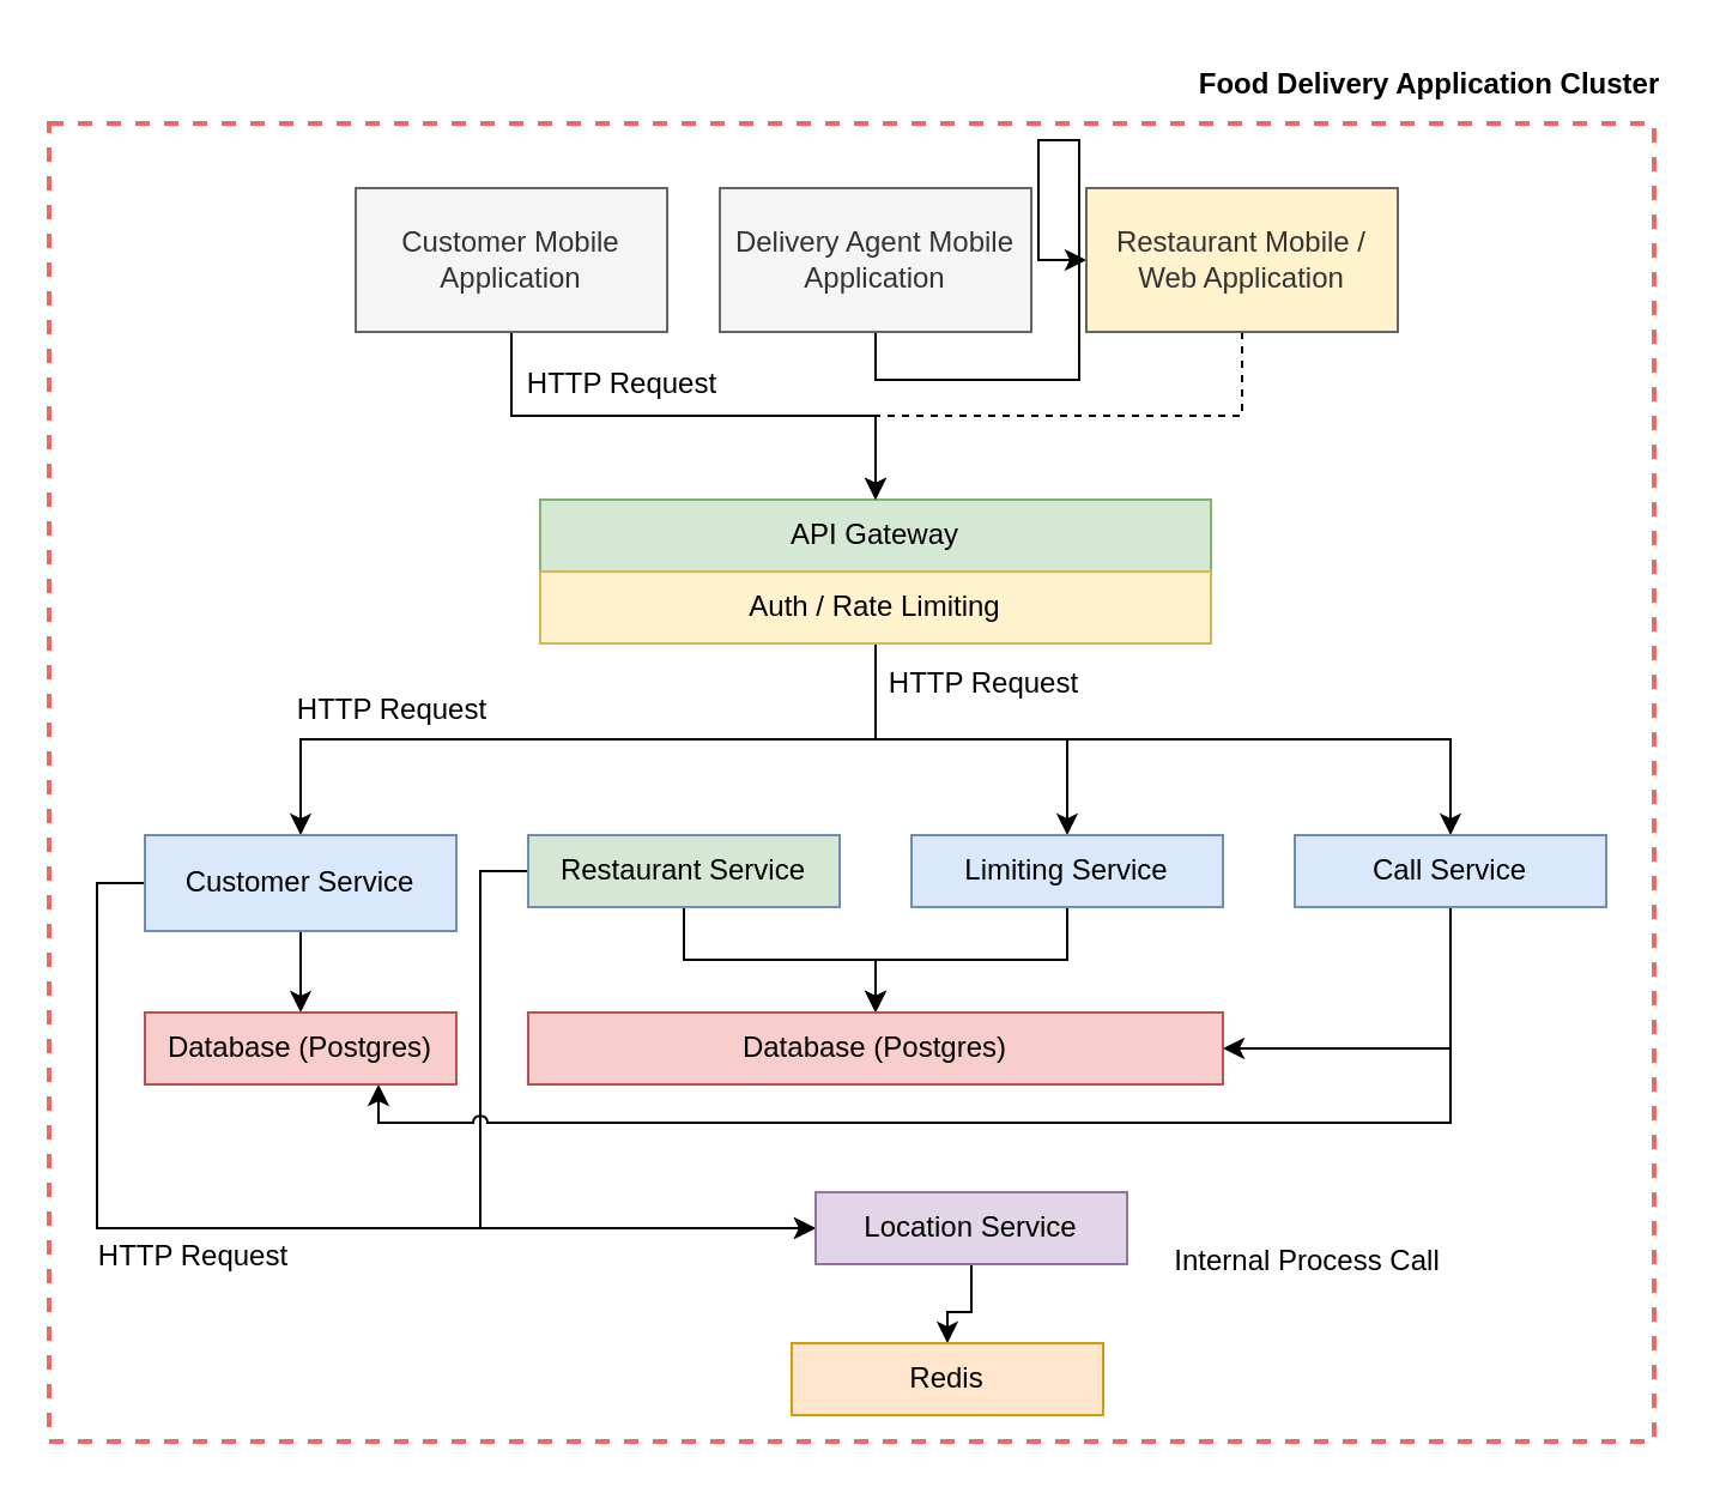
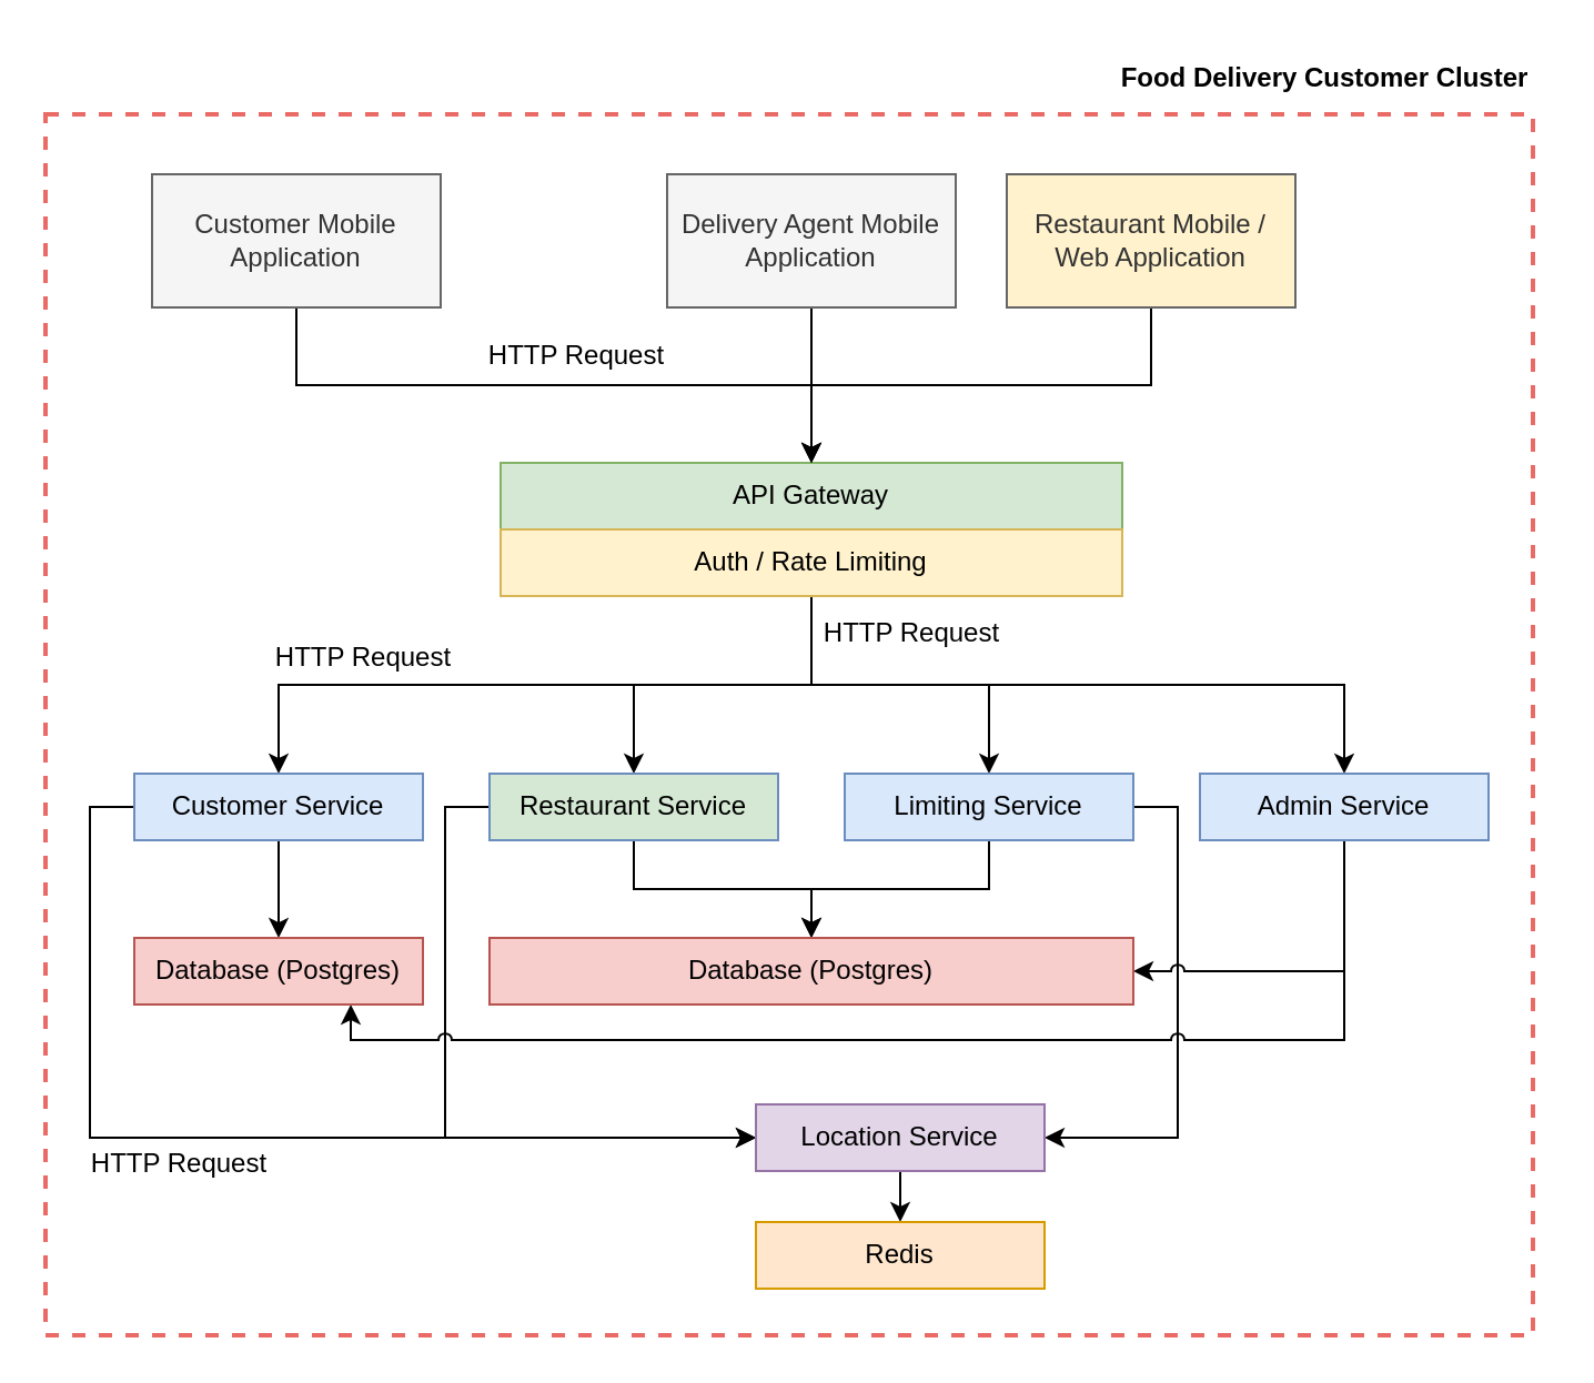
- <mxCell id="37" value="Food Delivery Application Cluster" style="text;html=1;align=center;verticalAlign=middle;resizable=0;points=[];autosize=1;strokeColor=none;fillColor=none;fontStyle=1" vertex="1" parent="1"><mxGeometry x="496" y="20" width="200" height="30" as="geometry" /></mxCell>
+ <mxCell id="37" value="Food Delivery Customer Cluster" style="text;html=1;align=center;verticalAlign=middle;resizable=0;points=[];autosize=1;strokeColor=none;fillColor=none;fontStyle=1" vertex="1" parent="1"><mxGeometry x="496" y="20" width="200" height="30" as="geometry" /></mxCell>
- <mxCell id="24" value="Customer Mobile Application" style="rounded=0;whiteSpace=wrap;html=1;fillColor=#f5f5f5;fontColor=#333333;strokeColor=#666666;" vertex="1" parent="1"><mxGeometry x="148" y="78" width="130" height="60" as="geometry" /></mxCell>
+ <mxCell id="24" value="Customer Mobile Application" style="rounded=0;whiteSpace=wrap;html=1;fillColor=#f5f5f5;fontColor=#333333;strokeColor=#666666;" vertex="1" parent="1"><mxGeometry x="68" y="78" width="130" height="60" as="geometry" /></mxCell>
- <mxCell id="25" style="edgeStyle=orthogonalEdgeStyle;rounded=0;orthogonalLoop=1;jettySize=auto;html=1;exitX=0.5;exitY=1;exitDx=0;exitDy=0;" edge="1" parent="1" source="26" target="28"><mxGeometry relative="1" as="geometry" /></mxCell>
+ <mxCell id="25" style="edgeStyle=orthogonalEdgeStyle;rounded=0;orthogonalLoop=1;jettySize=auto;html=1;exitX=0.5;exitY=1;exitDx=0;exitDy=0;" edge="1" parent="1" source="26" target="3"><mxGeometry relative="1" as="geometry" /></mxCell>
- <mxCell id="27" style="edgeStyle=orthogonalEdgeStyle;rounded=0;orthogonalLoop=1;jettySize=auto;html=1;exitX=0.5;exitY=1;exitDx=0;exitDy=0;entryX=0.5;entryY=0;entryDx=0;entryDy=0;dashed=1;" edge="1" parent="1" source="28" target="3"><mxGeometry relative="1" as="geometry" /></mxCell>
+ <mxCell id="27" style="edgeStyle=orthogonalEdgeStyle;rounded=0;orthogonalLoop=1;jettySize=auto;html=1;exitX=0.5;exitY=1;exitDx=0;exitDy=0;entryX=0.5;entryY=0;entryDx=0;entryDy=0;" edge="1" parent="1" source="28" target="3"><mxGeometry relative="1" as="geometry" /></mxCell>
+ <mxCell id="7" style="edgeStyle=orthogonalEdgeStyle;rounded=0;orthogonalLoop=1;jettySize=auto;html=1;exitX=0.5;exitY=1;exitDx=0;exitDy=0;" edge="1" parent="1" source="8" target="14"><mxGeometry relative="1" as="geometry" /></mxCell>
- <mxCell id="22" value="Call Service" style="rounded=0;whiteSpace=wrap;html=1;fillColor=#dae8fc;strokeColor=#6c8ebf;" vertex="1" parent="1"><mxGeometry x="540" y="348" width="130" height="30" as="geometry" /></mxCell>
+ <mxCell id="22" value="Admin Service" style="rounded=0;whiteSpace=wrap;html=1;fillColor=#dae8fc;strokeColor=#6c8ebf;" vertex="1" parent="1"><mxGeometry x="540" y="348" width="130" height="30" as="geometry" /></mxCell>
- <mxCell id="11" value="Customer Service" style="rounded=0;whiteSpace=wrap;html=1;fillColor=#dae8fc;strokeColor=#6c8ebf;" vertex="1" parent="1"><mxGeometry x="60" y="348" width="130" height="40" as="geometry" /></mxCell>
+ <mxCell id="11" value="Customer Service" style="rounded=0;whiteSpace=wrap;html=1;fillColor=#dae8fc;strokeColor=#6c8ebf;" vertex="1" parent="1"><mxGeometry x="60" y="348" width="130" height="30" as="geometry" /></mxCell>
+ <mxCell id="16" style="edgeStyle=orthogonalEdgeStyle;rounded=0;orthogonalLoop=1;jettySize=auto;html=1;exitX=1;exitY=0.5;exitDx=0;exitDy=0;entryX=1;entryY=0.5;entryDx=0;entryDy=0;jumpStyle=arc;" edge="1" parent="1" source="17" target="19"><mxGeometry relative="1" as="geometry" /></mxCell>
- <mxCell id="35" value="Internal Process Call" style="text;html=1;align=center;verticalAlign=middle;resizable=0;points=[];autosize=1;strokeColor=none;fillColor=none;" vertex="1" parent="1"><mxGeometry x="480" y="511" width="130" height="30" as="geometry" /></mxCell>
- <mxCell id="31" value="Redis" style="rounded=0;whiteSpace=wrap;html=1;fillColor=#ffe6cc;strokeColor=#d79b00;" vertex="1" parent="1"><mxGeometry x="330" y="560" width="130" height="30" as="geometry" /></mxCell>
+ <mxCell id="31" value="Redis" style="rounded=0;whiteSpace=wrap;html=1;fillColor=#ffe6cc;strokeColor=#d79b00;" vertex="1" parent="1"><mxGeometry x="340" y="550" width="130" height="30" as="geometry" /></mxCell>
